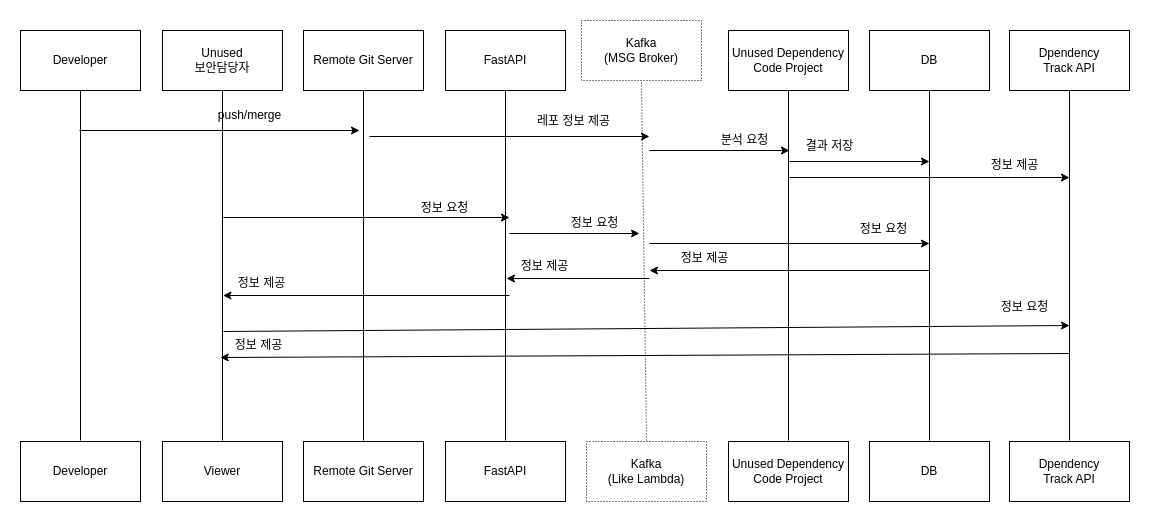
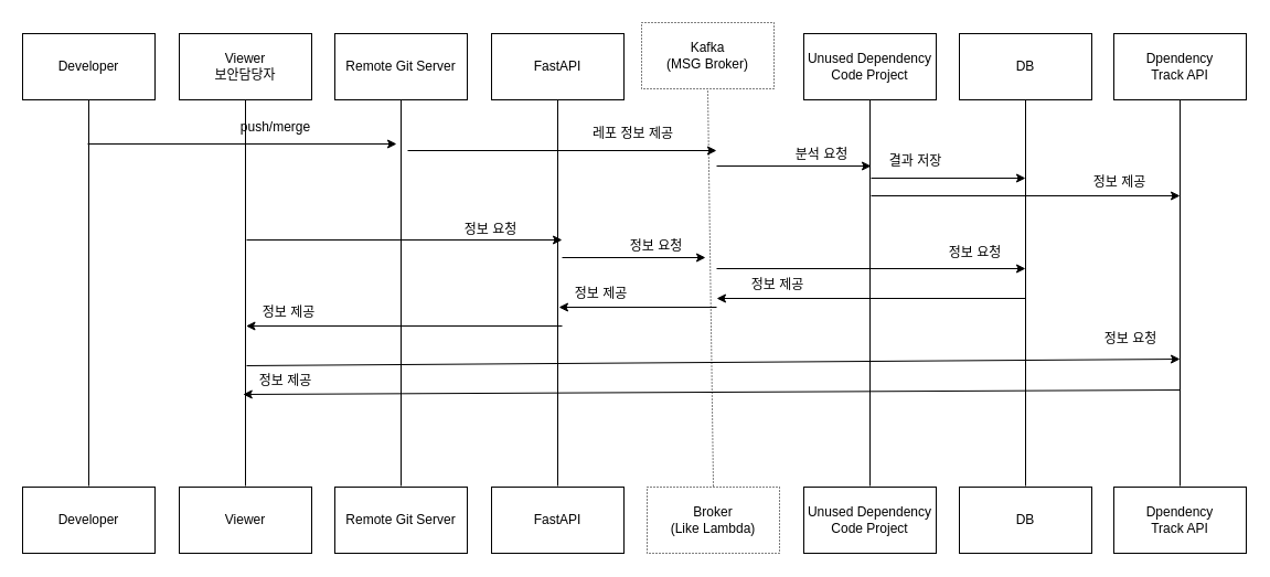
- <mxCell id="7" value="Unused&lt;br&gt;보안담당자" style="rounded=0;whiteSpace=wrap;html=1;" parent="1" vertex="1"><mxGeometry x="162" y="30" width="120" height="60" as="geometry" /></mxCell>
+ <mxCell id="7" value="Viewer&lt;br&gt;보안담당자" style="rounded=0;whiteSpace=wrap;html=1;" parent="1" vertex="1"><mxGeometry x="162" y="30" width="120" height="60" as="geometry" /></mxCell>
- <mxCell id="22" value="Kafka&lt;br&gt;(Like Lambda)" style="rounded=0;whiteSpace=wrap;html=1;dashed=1;dashPattern=1 2;" parent="1" vertex="1"><mxGeometry x="586" y="441" width="120" height="60" as="geometry" /></mxCell>
+ <mxCell id="22" value="Broker&lt;br&gt;(Like Lambda)" style="rounded=0;whiteSpace=wrap;html=1;dashed=1;dashPattern=1 2;" parent="1" vertex="1"><mxGeometry x="586" y="441" width="120" height="60" as="geometry" /></mxCell>
